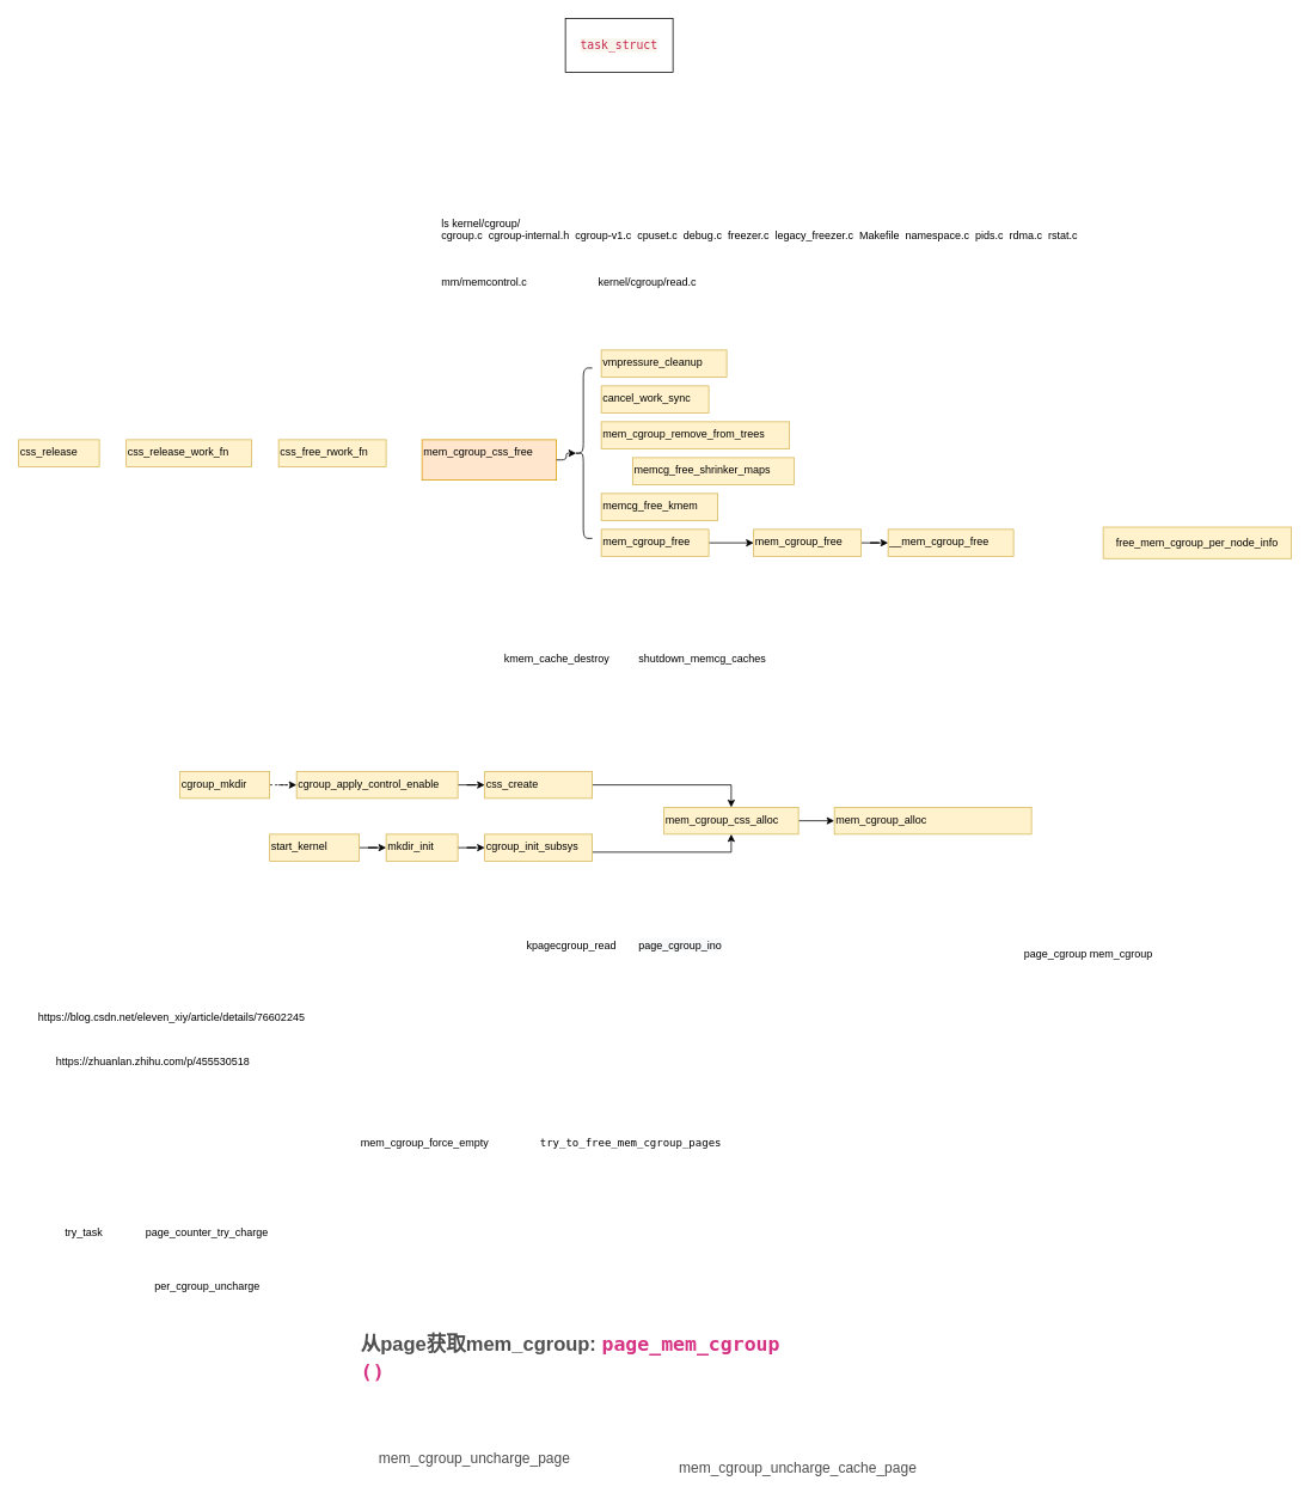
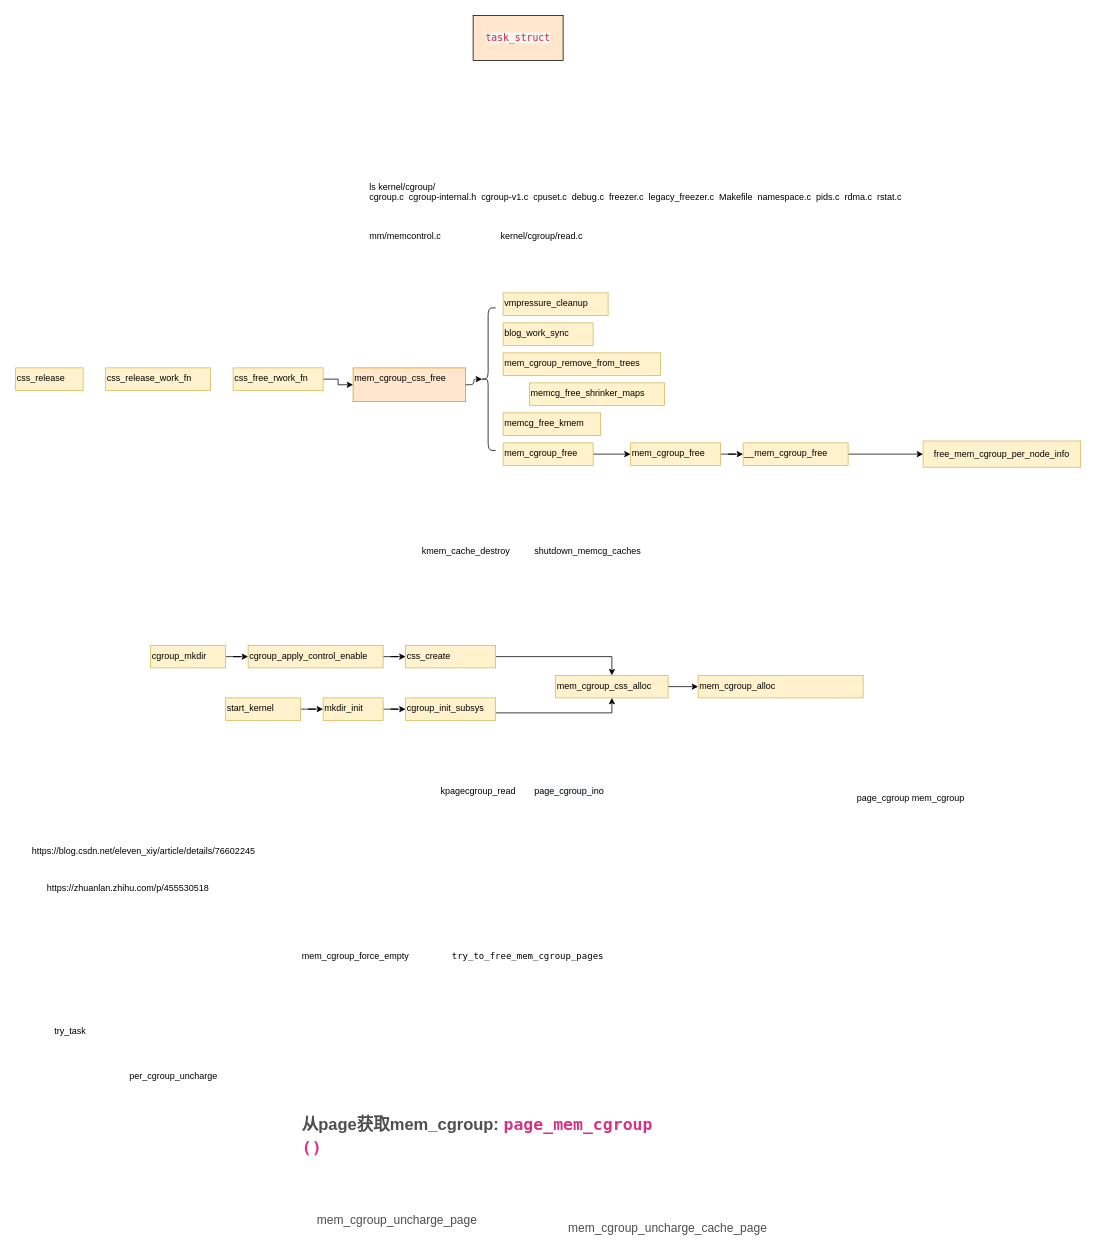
- <mxCell id="2" value="&lt;span style=&quot;color: rgb(199 , 37 , 78) ; font-family: &amp;#34;consolas&amp;#34; , &amp;#34;monaco&amp;#34; , &amp;#34;menlo&amp;#34; , monospace ; font-size: 13px ; background-color: rgb(248 , 245 , 236)&quot;&gt;task_struct&lt;/span&gt;" style="rounded=0;whiteSpace=wrap;html=1;" parent="1" vertex="1"><mxGeometry x="630" y="20" width="120" height="60" as="geometry" /></mxCell>
+ <mxCell id="2" value="&lt;span style=&quot;color: rgb(199 , 37 , 78) ; font-family: &amp;#34;consolas&amp;#34; , &amp;#34;monaco&amp;#34; , &amp;#34;menlo&amp;#34; , monospace ; font-size: 13px ; background-color: rgb(248 , 245 , 236)&quot;&gt;task_struct&lt;/span&gt;" style="rounded=0;whiteSpace=wrap;html=1;fillColor=#ffe6cc;" parent="1" vertex="1"><mxGeometry x="630" y="20" width="120" height="60" as="geometry" /></mxCell>
- <mxCell id="5" value="cancel_work_sync" style="text;whiteSpace=wrap;html=1;fillColor=#fff2cc;strokeColor=#d6b656;" parent="1" vertex="1"><mxGeometry x="670" y="430" width="120" height="30" as="geometry" /></mxCell>
+ <mxCell id="5" value="blog_work_sync" style="text;whiteSpace=wrap;html=1;fillColor=#fff2cc;strokeColor=#d6b656;" parent="1" vertex="1"><mxGeometry x="670" y="430" width="120" height="30" as="geometry" /></mxCell>
+ <mxCell id="28" value="" style="edgeStyle=orthogonalEdgeStyle;rounded=0;orthogonalLoop=1;jettySize=auto;html=1;" parent="1" source="29" target="3" edge="1"><mxGeometry relative="1" as="geometry" /></mxCell>
+ <mxCell id="36" value="" style="edgeStyle=orthogonalEdgeStyle;rounded=0;orthogonalLoop=1;jettySize=auto;html=1;" parent="1" source="37" target="43" edge="1"><mxGeometry relative="1" as="geometry" /></mxCell>
- <mxCell id="26" value="" style="edgeStyle=orthogonalEdgeStyle;rounded=0;orthogonalLoop=1;jettySize=auto;html=1;dashed=1;" parent="1" source="27" target="23" edge="1"><mxGeometry relative="1" as="geometry" /></mxCell>
+ <mxCell id="26" value="" style="edgeStyle=orthogonalEdgeStyle;rounded=0;orthogonalLoop=1;jettySize=auto;html=1;" parent="1" source="27" target="23" edge="1"><mxGeometry relative="1" as="geometry" /></mxCell>
- <mxCell id="47" value="page_counter_try_charge" style="text;whiteSpace=wrap;html=1;" parent="1" vertex="1"><mxGeometry x="160" y="1360" width="160" height="30" as="geometry" /></mxCell>
